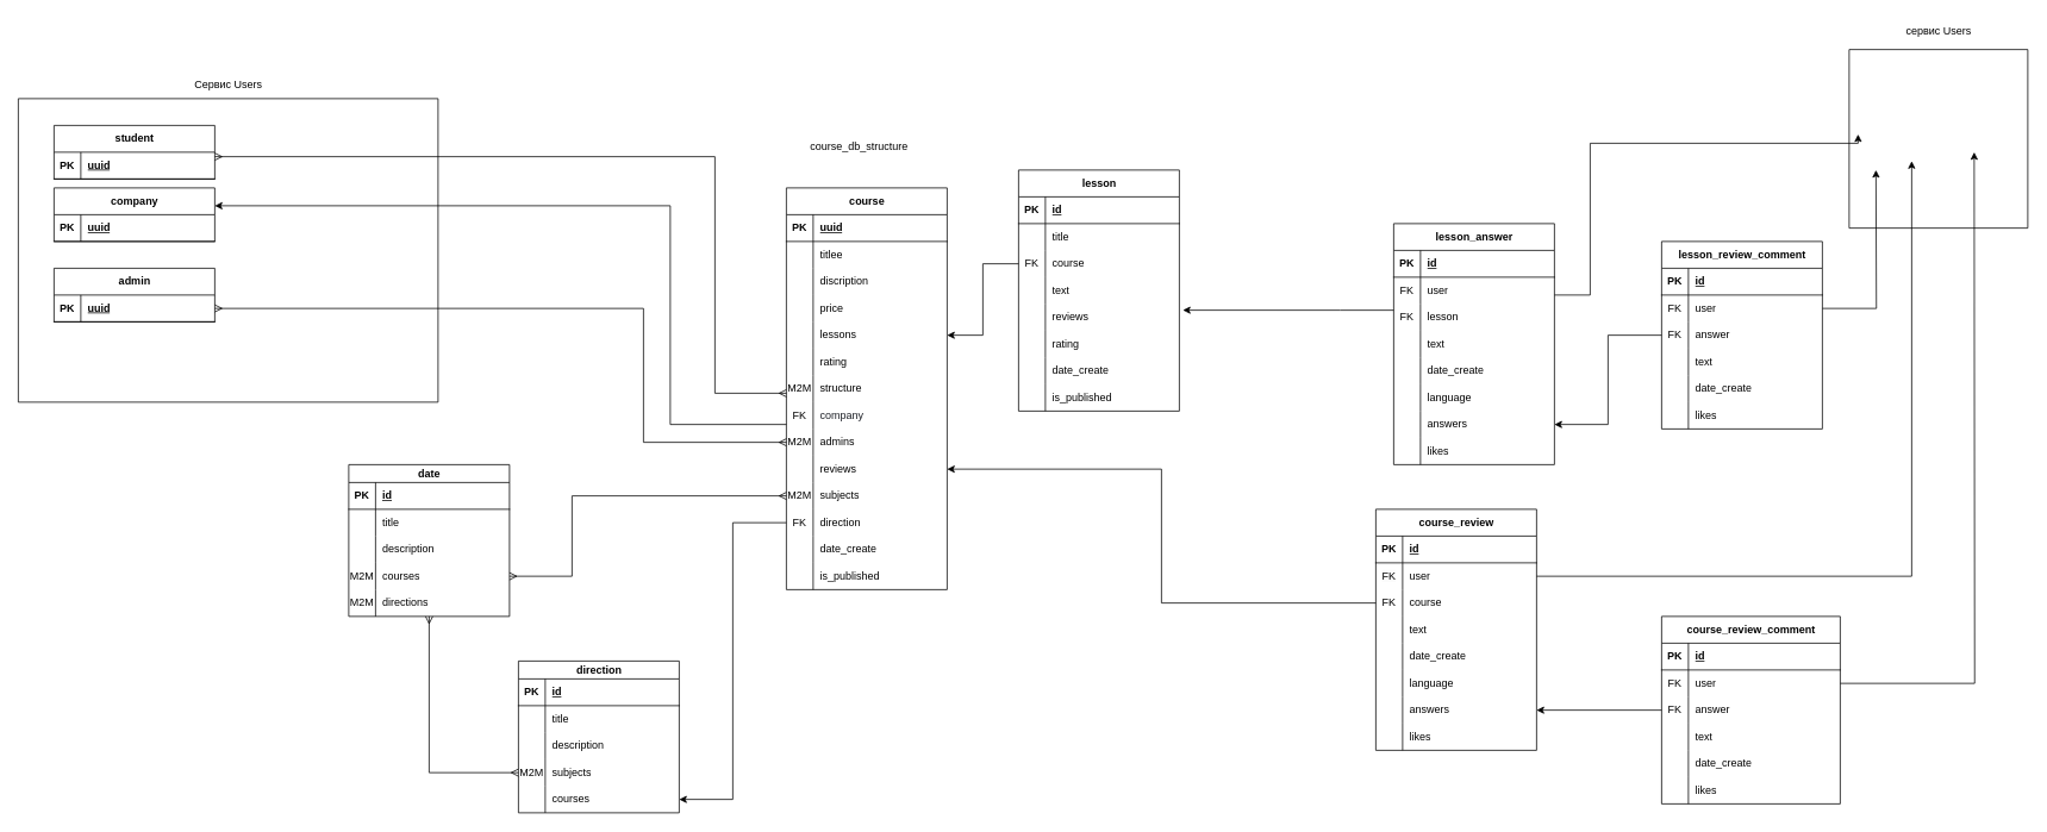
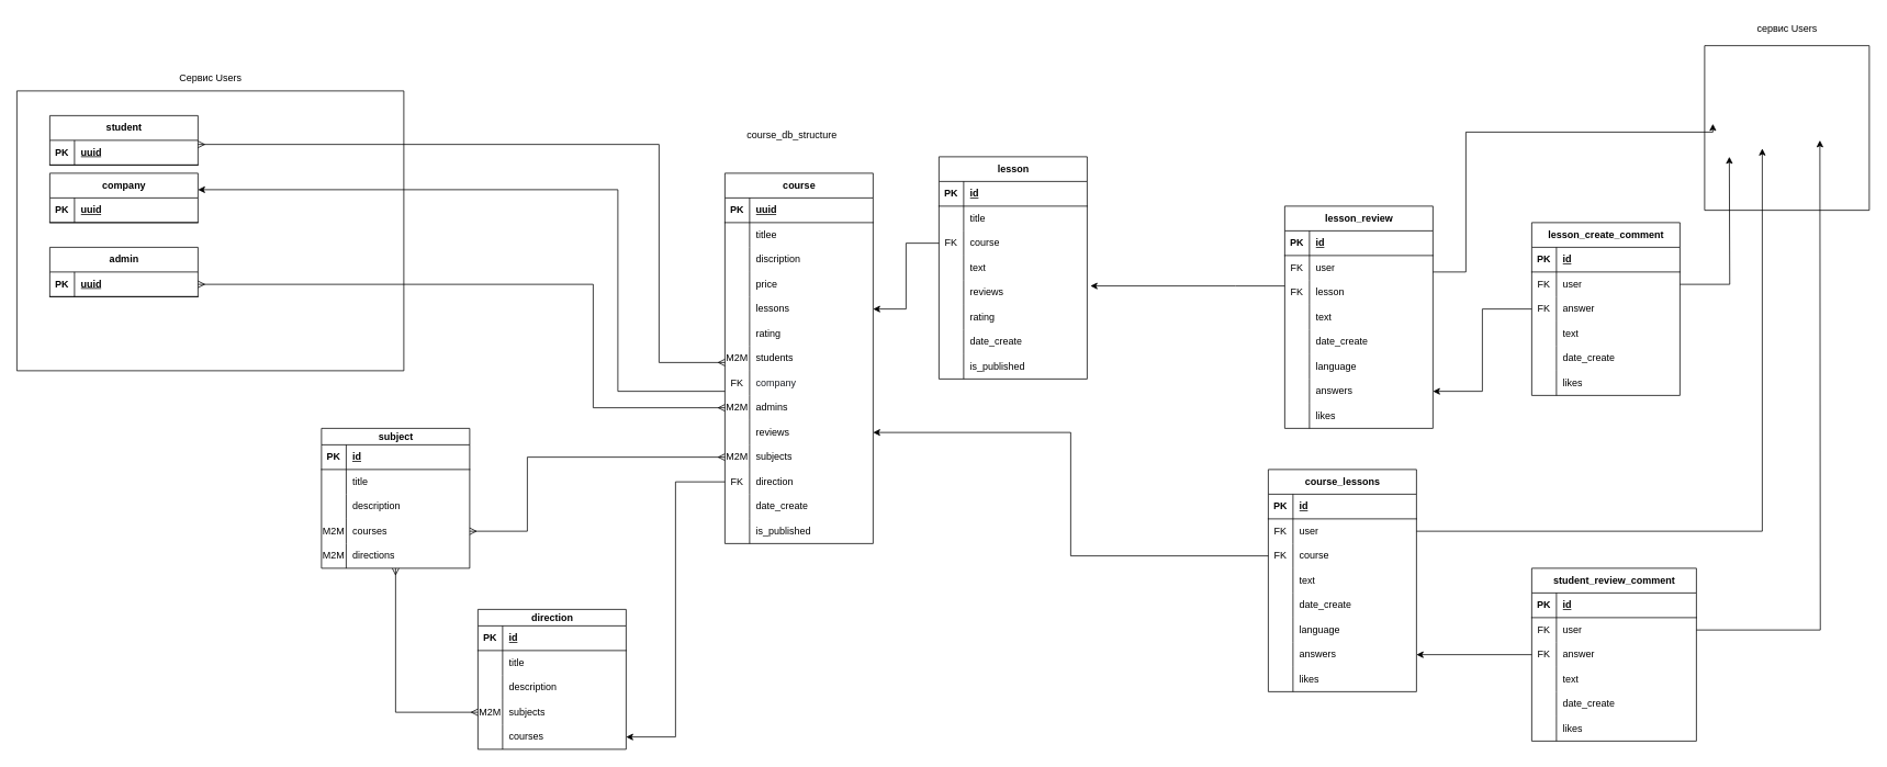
- <mxCell id="167" value="lesson_answer" style="shape=table;startSize=30;container=1;collapsible=1;childLayout=tableLayout;fixedRows=1;rowLines=0;fontStyle=1;align=center;resizeLast=1;html=1;labelBackgroundColor=none;" parent="1" vertex="1"><mxGeometry x="1560" y="250" width="180" height="270" as="geometry" /></mxCell>
+ <mxCell id="167" value="lesson_review" style="shape=table;startSize=30;container=1;collapsible=1;childLayout=tableLayout;fixedRows=1;rowLines=0;fontStyle=1;align=center;resizeLast=1;html=1;labelBackgroundColor=none;" parent="1" vertex="1"><mxGeometry x="1560" y="250" width="180" height="270" as="geometry" /></mxCell>
- <mxCell id="193" value="lesson_review_comment" style="shape=table;startSize=30;container=1;collapsible=1;childLayout=tableLayout;fixedRows=1;rowLines=0;fontStyle=1;align=center;resizeLast=1;html=1;" parent="1" vertex="1"><mxGeometry x="1860" y="270" width="180" height="210" as="geometry" /></mxCell>
+ <mxCell id="193" value="lesson_create_comment" style="shape=table;startSize=30;container=1;collapsible=1;childLayout=tableLayout;fixedRows=1;rowLines=0;fontStyle=1;align=center;resizeLast=1;html=1;" parent="1" vertex="1"><mxGeometry x="1860" y="270" width="180" height="210" as="geometry" /></mxCell>
- <mxCell id="23" value="structure" style="shape=partialRectangle;connectable=0;fillColor=none;top=0;left=0;bottom=0;right=0;align=left;spacingLeft=6;overflow=hidden;whiteSpace=wrap;html=1;labelBackgroundColor=none;" parent="21" vertex="1"><mxGeometry x="30" width="150" height="30" as="geometry"><mxRectangle width="150" height="30" as="alternateBounds" /></mxGeometry></mxCell>
+ <mxCell id="23" value="students" style="shape=partialRectangle;connectable=0;fillColor=none;top=0;left=0;bottom=0;right=0;align=left;spacingLeft=6;overflow=hidden;whiteSpace=wrap;html=1;labelBackgroundColor=none;" parent="21" vertex="1"><mxGeometry x="30" width="150" height="30" as="geometry"><mxRectangle width="150" height="30" as="alternateBounds" /></mxGeometry></mxCell>
- <mxCell id="62" value="date" style="shape=table;startSize=20;container=1;collapsible=1;childLayout=tableLayout;fixedRows=1;rowLines=0;fontStyle=1;align=center;resizeLast=1;html=1;labelBackgroundColor=none;" parent="1" vertex="1"><mxGeometry x="390" y="520" width="180" height="170" as="geometry"><mxRectangle x="1150" y="900" width="80" height="30" as="alternateBounds" /></mxGeometry></mxCell>
+ <mxCell id="62" value="subject" style="shape=table;startSize=20;container=1;collapsible=1;childLayout=tableLayout;fixedRows=1;rowLines=0;fontStyle=1;align=center;resizeLast=1;html=1;labelBackgroundColor=none;" parent="1" vertex="1"><mxGeometry x="390" y="520" width="180" height="170" as="geometry"><mxRectangle x="1150" y="900" width="80" height="30" as="alternateBounds" /></mxGeometry></mxCell>
- <mxCell id="103" value="course_review" style="shape=table;startSize=30;container=1;collapsible=1;childLayout=tableLayout;fixedRows=1;rowLines=0;fontStyle=1;align=center;resizeLast=1;html=1;labelBackgroundColor=none;" parent="1" vertex="1"><mxGeometry x="1540" y="570" width="180" height="270" as="geometry" /></mxCell>
+ <mxCell id="103" value="course_lessons" style="shape=table;startSize=30;container=1;collapsible=1;childLayout=tableLayout;fixedRows=1;rowLines=0;fontStyle=1;align=center;resizeLast=1;html=1;labelBackgroundColor=none;" parent="1" vertex="1"><mxGeometry x="1540" y="570" width="180" height="270" as="geometry" /></mxCell>
- <mxCell id="131" value="course_review_comment" style="shape=table;startSize=30;container=1;collapsible=1;childLayout=tableLayout;fixedRows=1;rowLines=0;fontStyle=1;align=center;resizeLast=1;html=1;" parent="1" vertex="1"><mxGeometry x="1860" y="690" width="200" height="210" as="geometry" /></mxCell>
+ <mxCell id="131" value="student_review_comment" style="shape=table;startSize=30;container=1;collapsible=1;childLayout=tableLayout;fixedRows=1;rowLines=0;fontStyle=1;align=center;resizeLast=1;html=1;" parent="1" vertex="1"><mxGeometry x="1860" y="690" width="200" height="210" as="geometry" /></mxCell>
